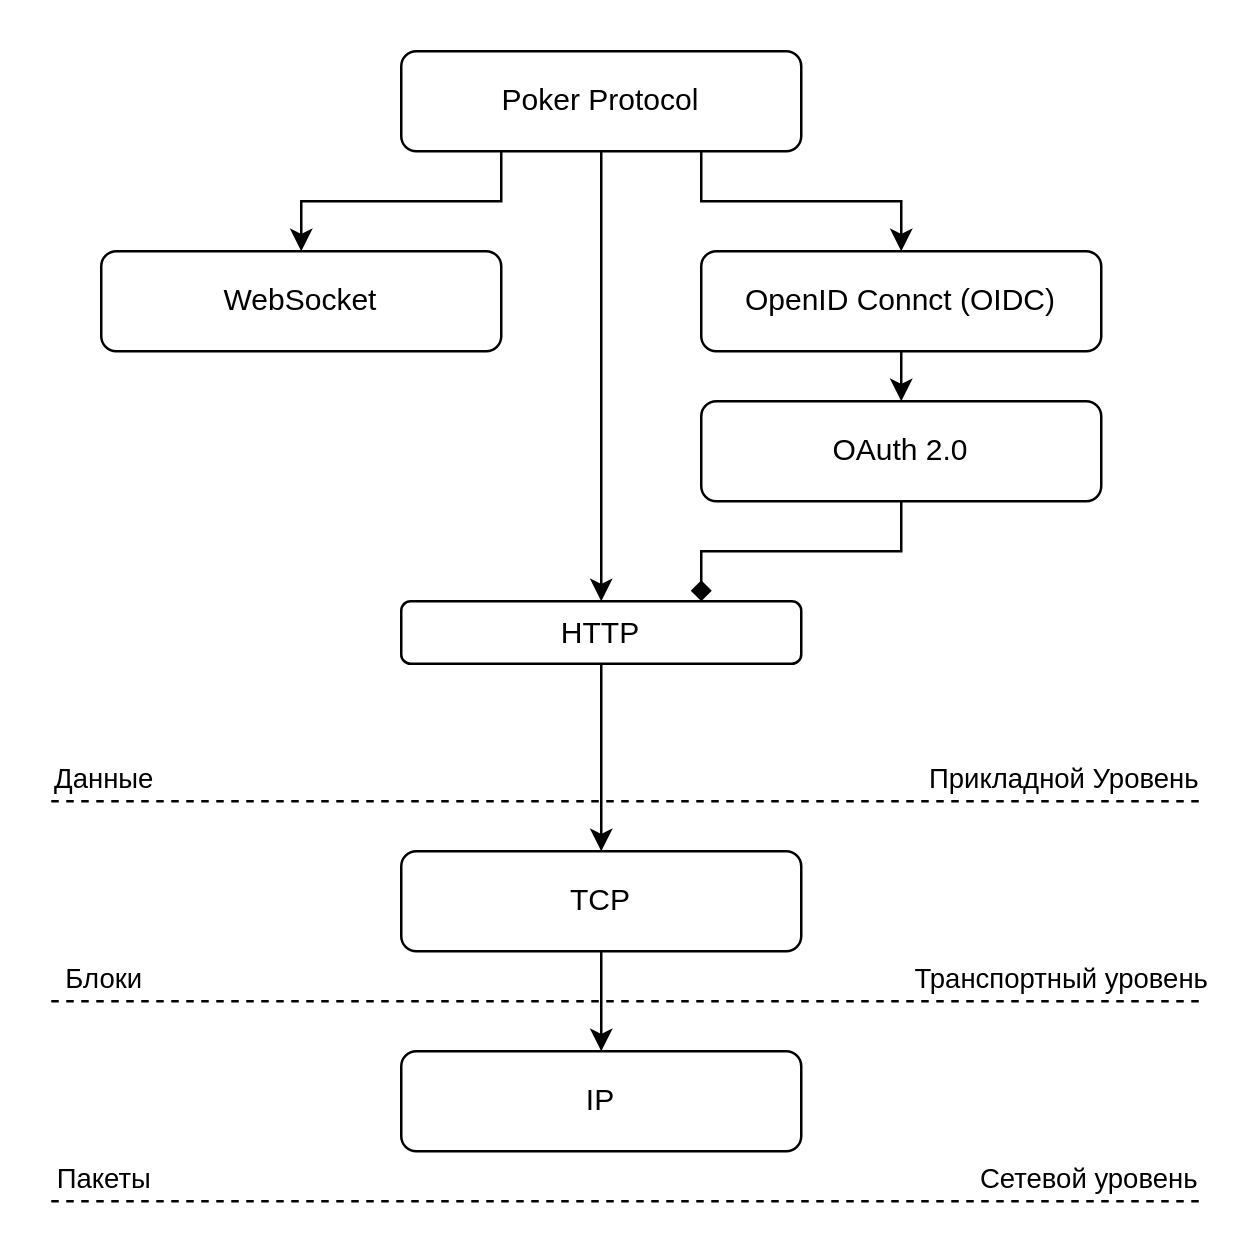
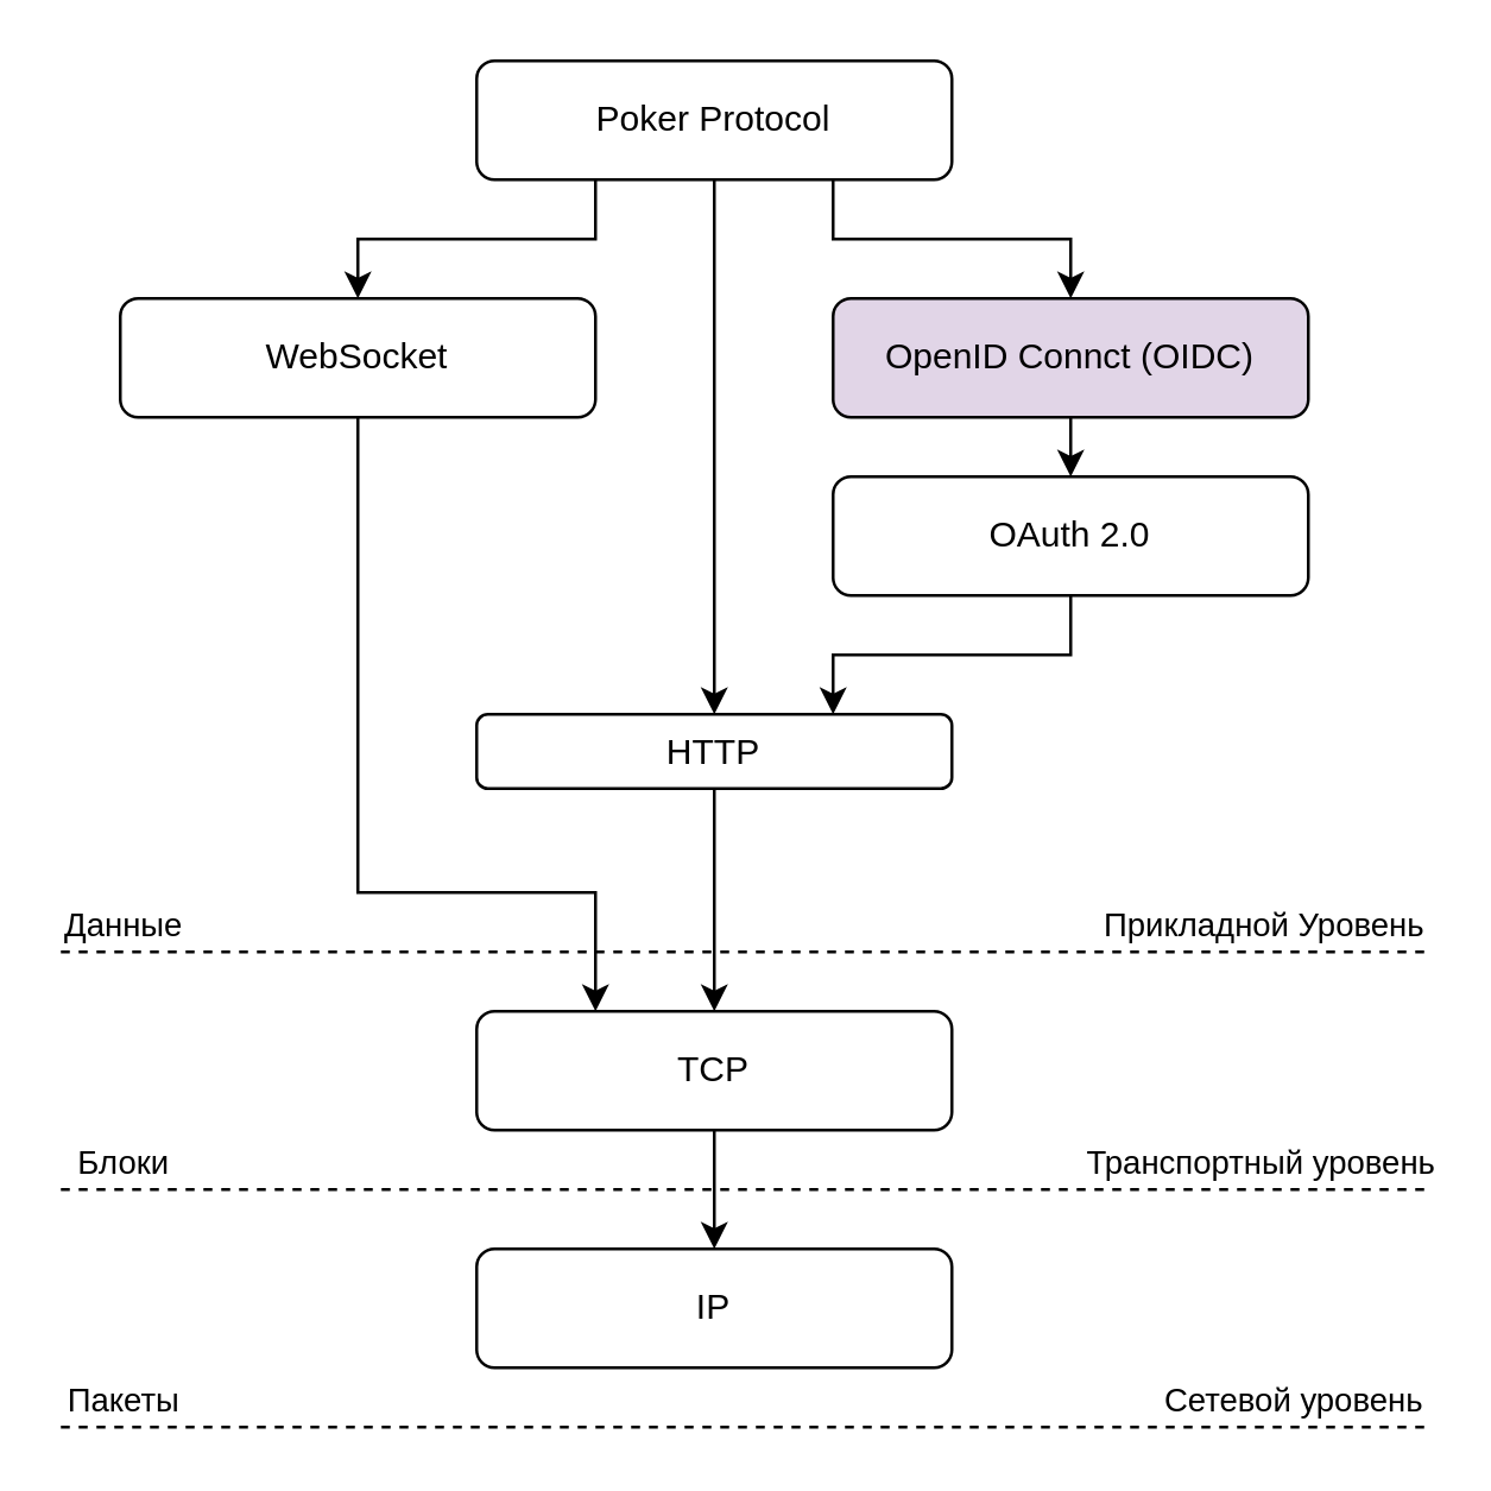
- <mxCell id="11" value="OpenID Connct (OIDC)" style="rounded=1;whiteSpace=wrap;html=1;" vertex="1" parent="1"><mxGeometry x="280" y="100" width="160" height="40" as="geometry" /></mxCell>
+ <mxCell id="11" value="OpenID Connct (OIDC)" style="rounded=1;whiteSpace=wrap;html=1;fillColor=#e1d5e7;" vertex="1" parent="1"><mxGeometry x="280" y="100" width="160" height="40" as="geometry" /></mxCell>
- <mxCell id="12" style="edgeStyle=orthogonalEdgeStyle;rounded=0;orthogonalLoop=1;jettySize=auto;html=1;exitX=0.5;exitY=1;exitDx=0;exitDy=0;entryX=0.75;entryY=0;entryDx=0;entryDy=0;endArrow=diamond;" edge="1" parent="1" source="13" target="9"><mxGeometry relative="1" as="geometry" /></mxCell>
+ <mxCell id="12" style="edgeStyle=orthogonalEdgeStyle;rounded=0;orthogonalLoop=1;jettySize=auto;html=1;exitX=0.5;exitY=1;exitDx=0;exitDy=0;entryX=0.75;entryY=0;entryDx=0;entryDy=0;" edge="1" parent="1" source="13" target="9"><mxGeometry relative="1" as="geometry" /></mxCell>
+ <mxCell id="6" style="edgeStyle=orthogonalEdgeStyle;rounded=0;orthogonalLoop=1;jettySize=auto;html=1;exitX=0.5;exitY=1;exitDx=0;exitDy=0;entryX=0.25;entryY=0;entryDx=0;entryDy=0;" edge="1" parent="1" source="7" target="15"><mxGeometry relative="1" as="geometry"><Array as="points"><mxPoint x="120" y="300" /><mxPoint x="200" y="300" /></Array></mxGeometry></mxCell>
